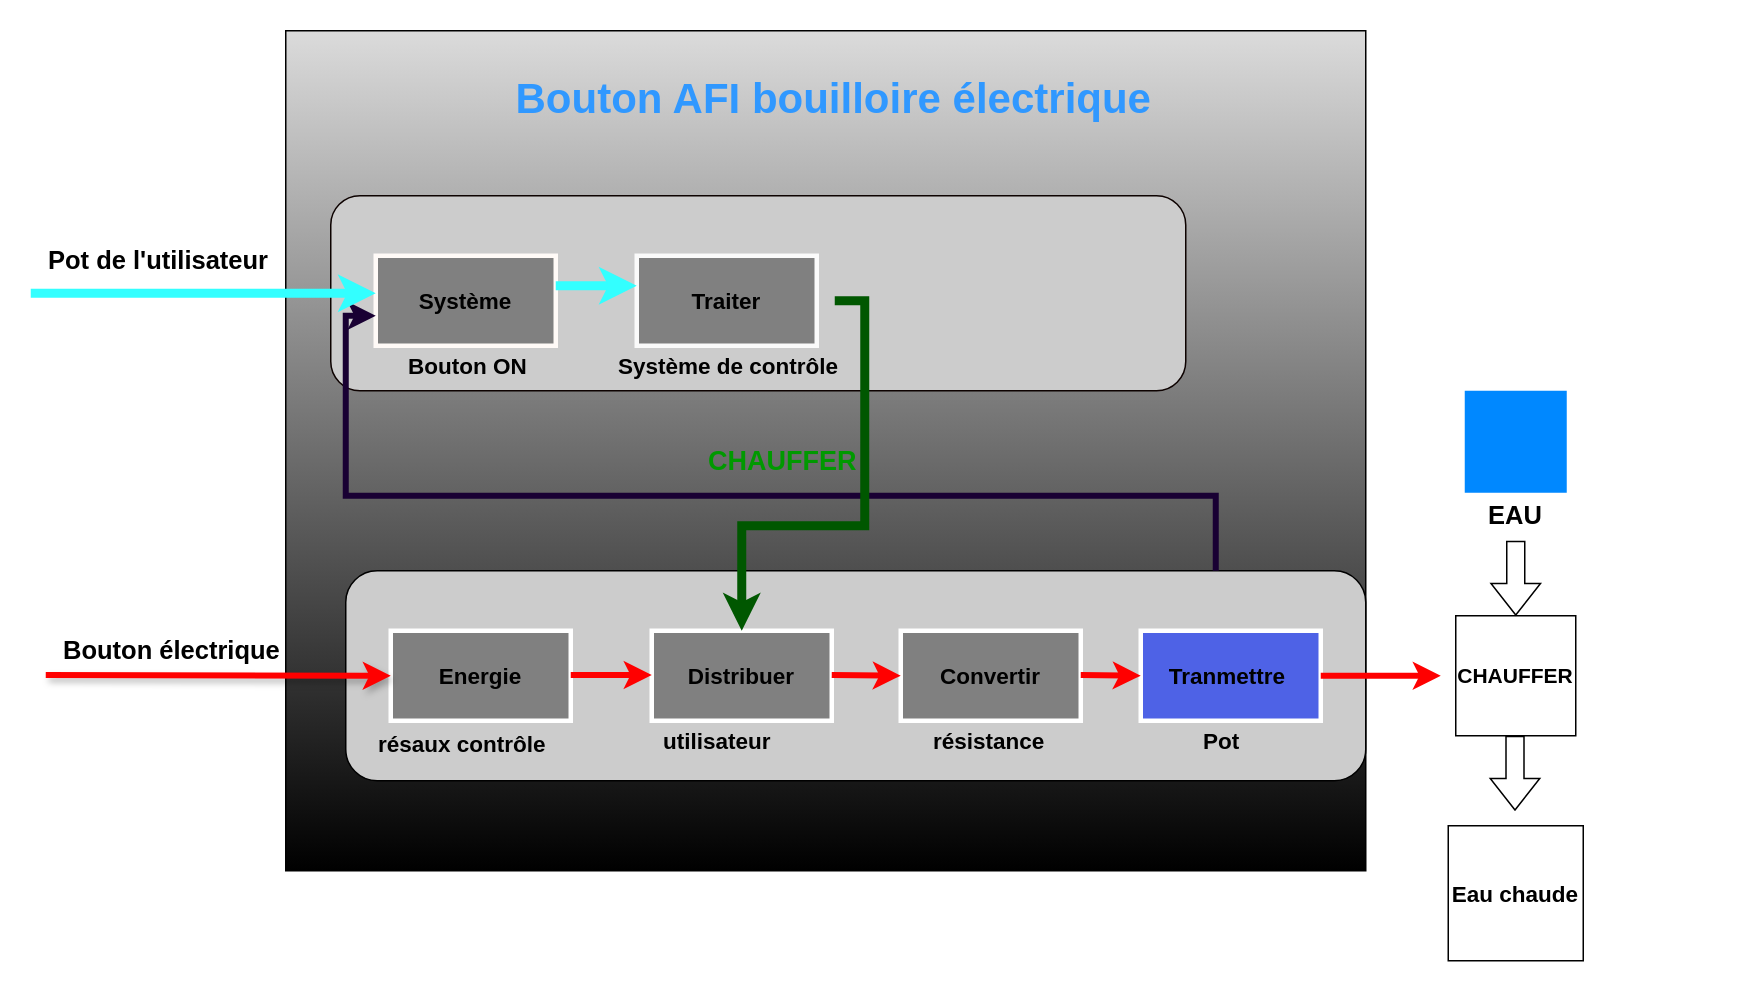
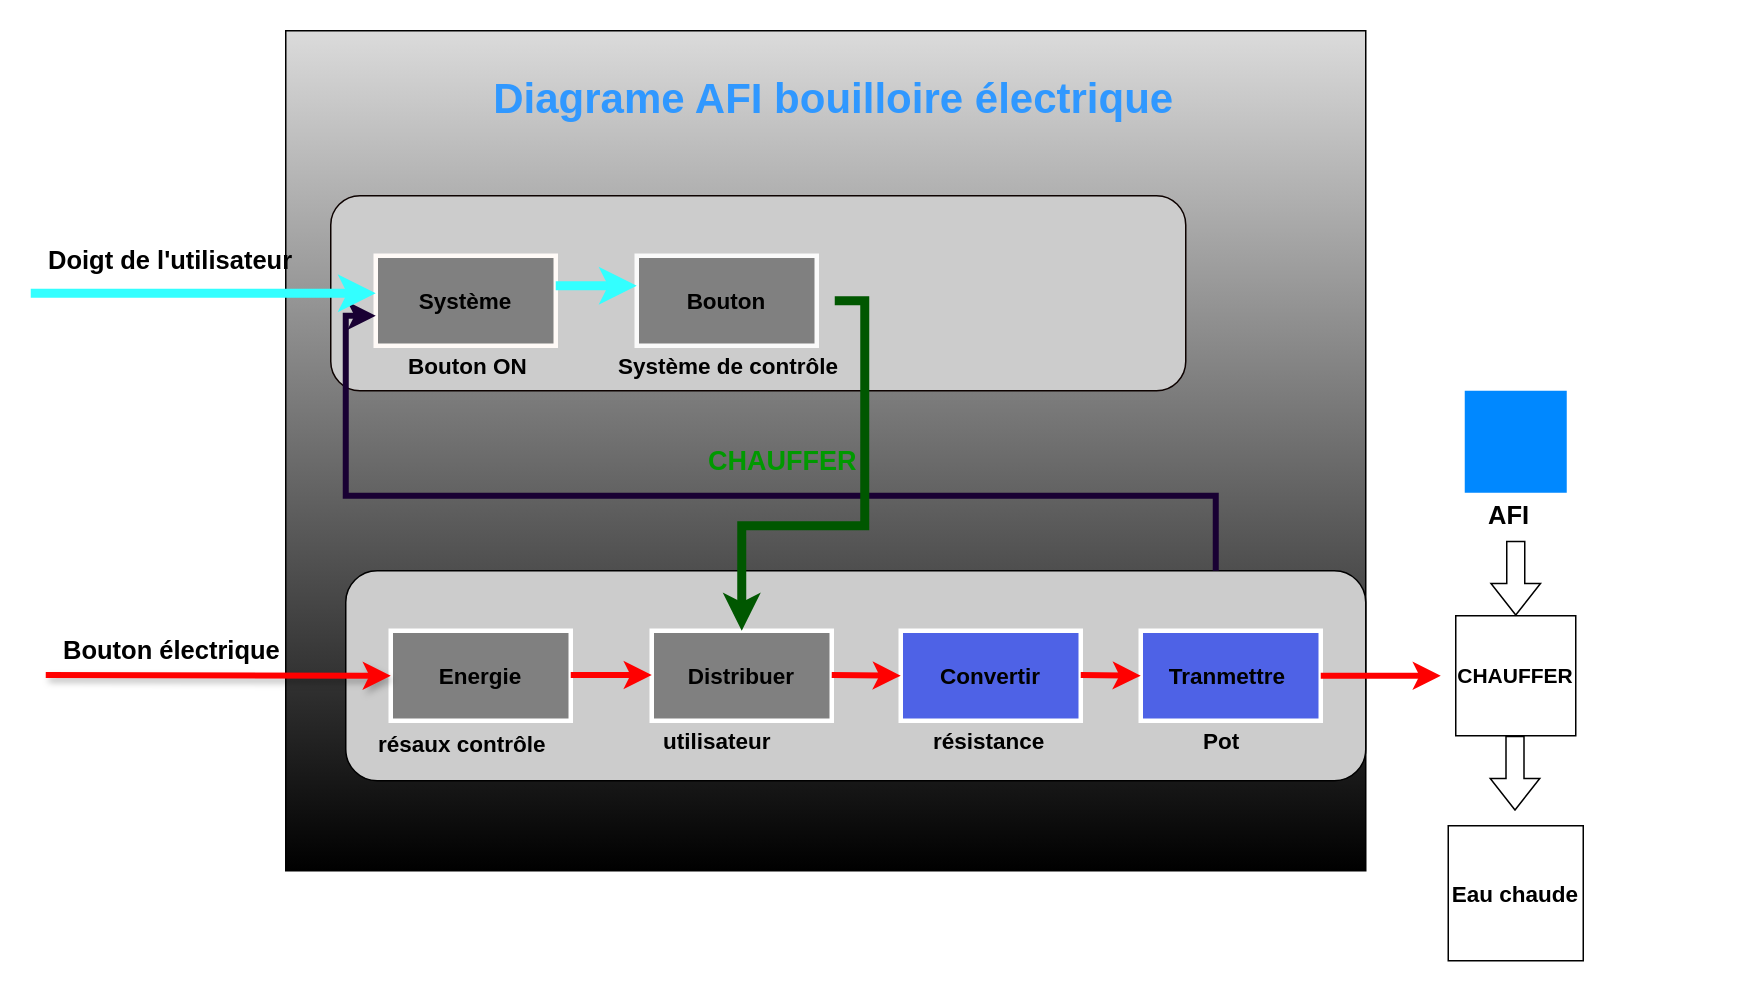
- <mxCell id="37" value="&lt;font size=&quot;1&quot; color=&quot;#3098ff&quot;&gt;&lt;b style=&quot;font-size: 28px;&quot;&gt;Bouton AFI bouilloire électrique&lt;/b&gt;&lt;/font&gt;" style="text;html=1;align=center;verticalAlign=middle;whiteSpace=wrap;rounded=0;" vertex="1" parent="1"><mxGeometry x="290" y="50" width="531" height="30" as="geometry" /></mxCell>
+ <mxCell id="37" value="&lt;font size=&quot;1&quot; color=&quot;#3098ff&quot;&gt;&lt;b style=&quot;font-size: 28px;&quot;&gt;Diagrame AFI bouilloire électrique&lt;/b&gt;&lt;/font&gt;" style="text;html=1;align=center;verticalAlign=middle;whiteSpace=wrap;rounded=0;" vertex="1" parent="1"><mxGeometry x="290" y="50" width="531" height="30" as="geometry" /></mxCell>
- <mxCell id="33" value="&lt;h1 style=&quot;margin-top: 0px;&quot;&gt;&lt;span style=&quot;font-size: 17px;&quot;&gt;Pot de l'utilisateur&lt;/span&gt;&lt;/h1&gt;" style="text;html=1;whiteSpace=wrap;overflow=hidden;rounded=0;" vertex="1" parent="1"><mxGeometry x="30" y="150" width="220" height="70" as="geometry" /></mxCell>
+ <mxCell id="33" value="&lt;h1 style=&quot;margin-top: 0px;&quot;&gt;&lt;span style=&quot;font-size: 17px;&quot;&gt;Doigt de l'utilisateur&lt;/span&gt;&lt;/h1&gt;" style="text;html=1;whiteSpace=wrap;overflow=hidden;rounded=0;" vertex="1" parent="1"><mxGeometry x="30" y="150" width="220" height="70" as="geometry" /></mxCell>
- <mxCell id="6" value="&lt;b&gt;&lt;font style=&quot;font-size: 15px;&quot;&gt;Traiter&lt;/font&gt;&lt;/b&gt;" style="rounded=0;whiteSpace=wrap;html=1;strokeColor=#FAFAFA;fillColor=#808080;strokeWidth=3;" parent="1" vertex="1"><mxGeometry x="424" y="170" width="120" height="60" as="geometry" /></mxCell>
+ <mxCell id="6" value="&lt;b&gt;&lt;font style=&quot;font-size: 15px;&quot;&gt;Bouton&lt;/font&gt;&lt;/b&gt;" style="rounded=0;whiteSpace=wrap;html=1;strokeColor=#FAFAFA;fillColor=#808080;strokeWidth=3;" parent="1" vertex="1"><mxGeometry x="424" y="170" width="120" height="60" as="geometry" /></mxCell>
- <mxCell id="35" value="&lt;h1 style=&quot;margin-top: 0px;&quot;&gt;&lt;span style=&quot;font-size: 17px;&quot;&gt;EAU&lt;/span&gt;&lt;/h1&gt;" style="text;html=1;whiteSpace=wrap;overflow=hidden;rounded=0;" vertex="1" parent="1"><mxGeometry x="990" y="320" width="160" height="70" as="geometry" /></mxCell>
+ <mxCell id="35" value="&lt;h1 style=&quot;margin-top: 0px;&quot;&gt;&lt;span style=&quot;font-size: 17px;&quot;&gt;AFI&lt;/span&gt;&lt;/h1&gt;" style="text;html=1;whiteSpace=wrap;overflow=hidden;rounded=0;" vertex="1" parent="1"><mxGeometry x="990" y="320" width="160" height="70" as="geometry" /></mxCell>
- <mxCell id="10" value="&lt;font style=&quot;font-size: 15px;&quot;&gt;&lt;b&gt;Convertir&lt;/b&gt;&lt;/font&gt;" style="rounded=0;whiteSpace=wrap;html=1;fillColor=#808080;strokeWidth=3;strokeColor=#FFFFFF;" parent="1" vertex="1"><mxGeometry x="600" y="420" width="120" height="60" as="geometry" /></mxCell>
+ <mxCell id="10" value="&lt;font style=&quot;font-size: 15px;&quot;&gt;&lt;b&gt;Convertir&lt;/b&gt;&lt;/font&gt;" style="rounded=0;whiteSpace=wrap;html=1;fillColor=#4e62e6;strokeWidth=3;strokeColor=#FFFFFF;" parent="1" vertex="1"><mxGeometry x="600" y="420" width="120" height="60" as="geometry" /></mxCell>
